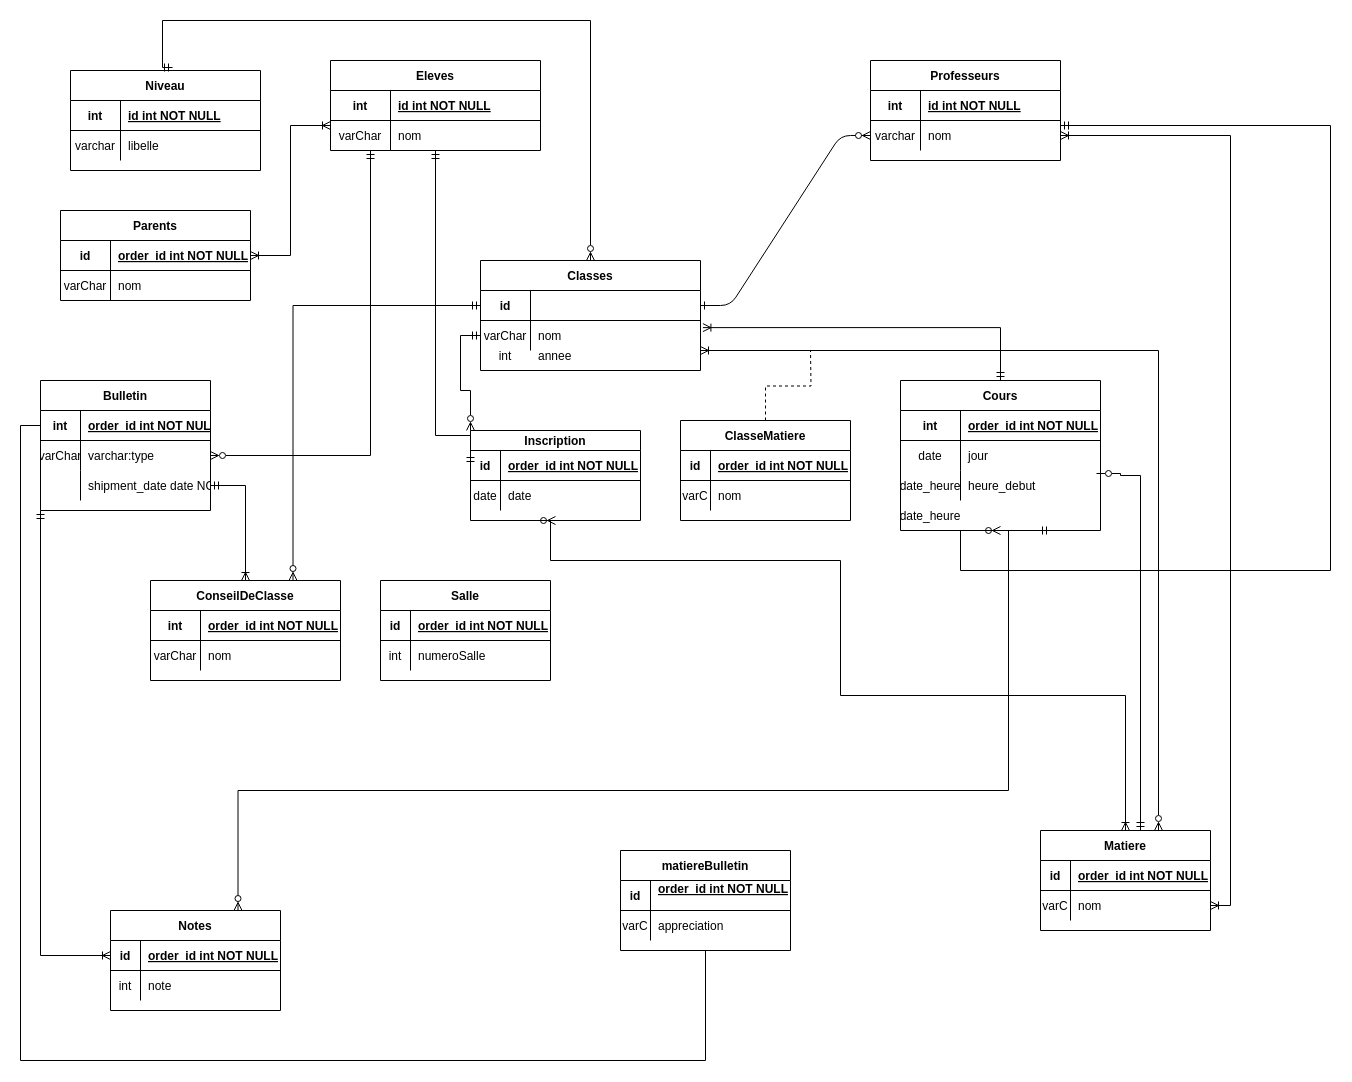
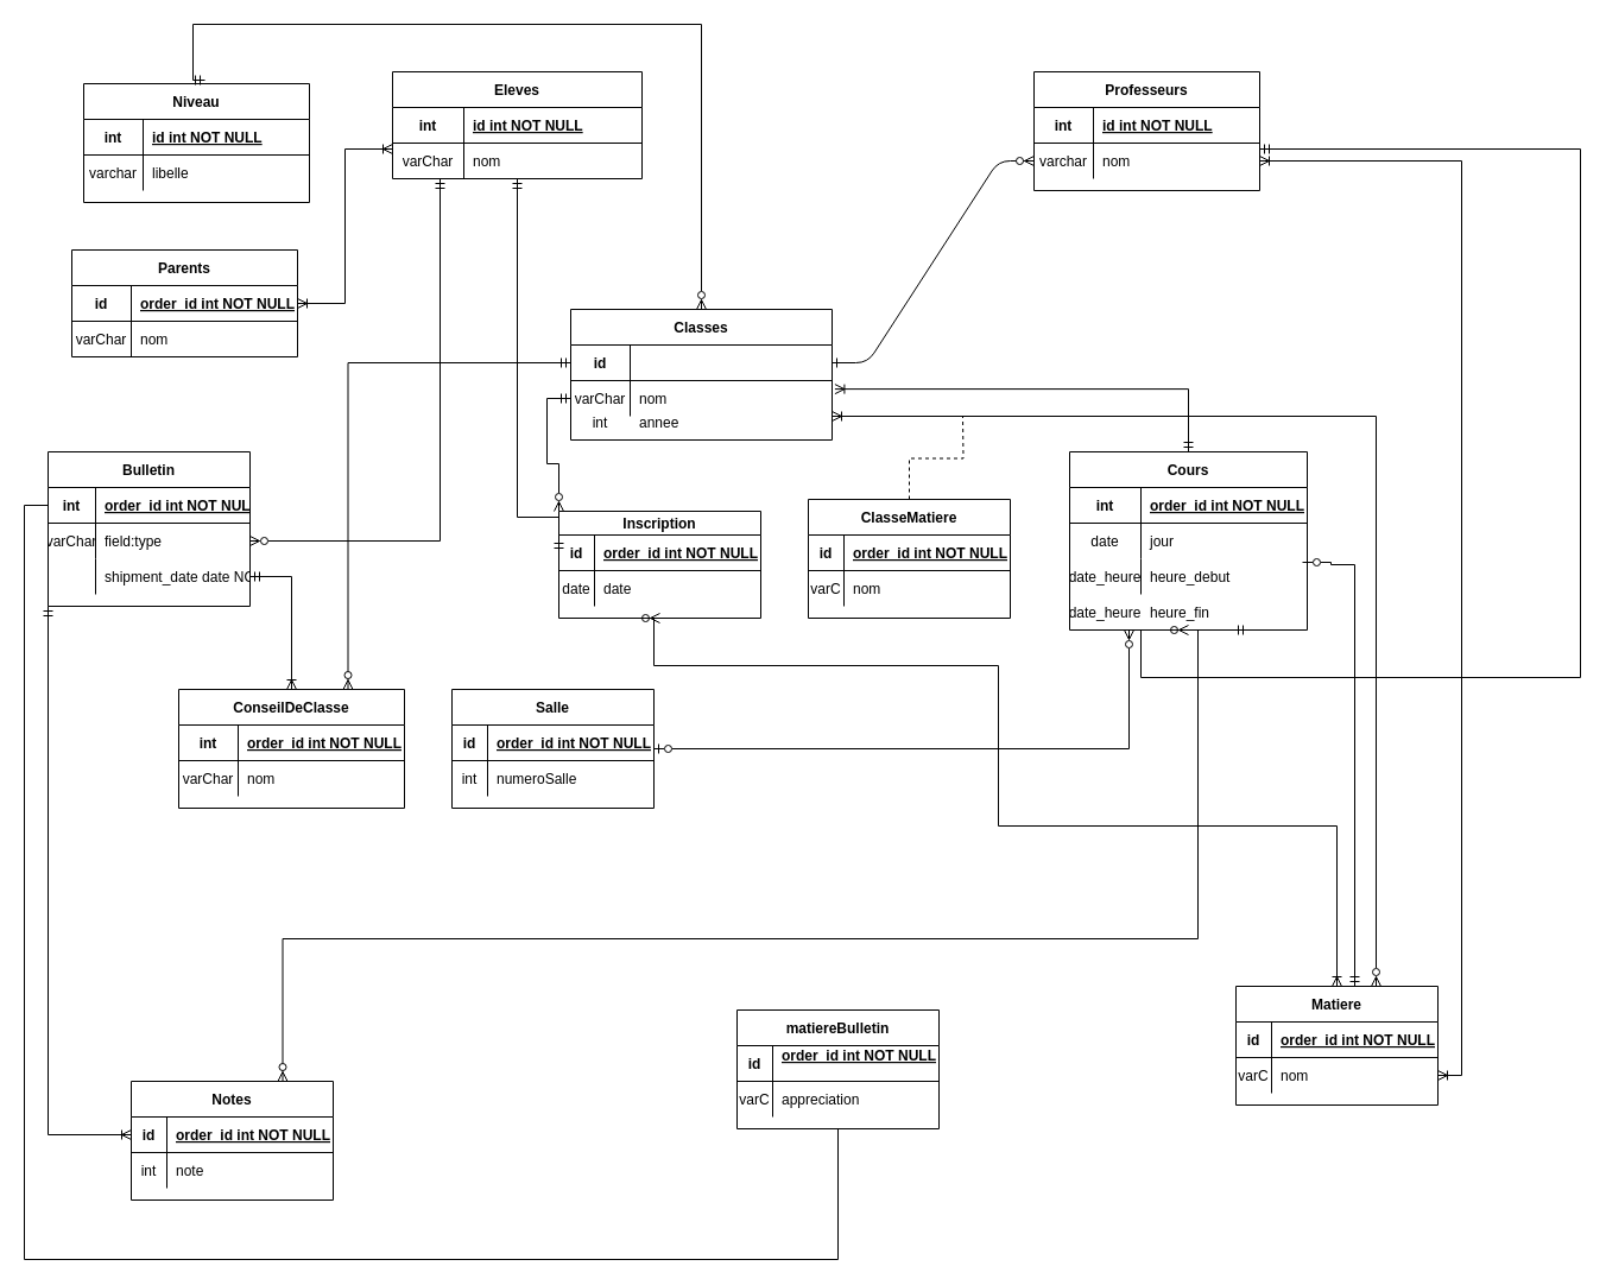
- <mxCell id="45" value="varchar:type" style="shape=partialRectangle;overflow=hidden;connectable=0;fillColor=none;top=0;left=0;bottom=0;right=0;align=left;spacingLeft=6;" parent="43" vertex="1"><mxGeometry x="40" width="130" height="30" as="geometry"><mxRectangle width="130" height="30" as="alternateBounds" /></mxGeometry></mxCell>
+ <mxCell id="45" value="field:type" style="shape=partialRectangle;overflow=hidden;connectable=0;fillColor=none;top=0;left=0;bottom=0;right=0;align=left;spacingLeft=6;" parent="43" vertex="1"><mxGeometry x="40" width="130" height="30" as="geometry"><mxRectangle width="130" height="30" as="alternateBounds" /></mxGeometry></mxCell>
+ <mxCell id="127" value="heure_fin" style="shape=partialRectangle;overflow=hidden;connectable=0;fillColor=none;top=0;left=0;bottom=0;right=0;align=left;spacingLeft=6;" vertex="1" parent="1"><mxGeometry x="960" y="500" width="140" height="30" as="geometry"><mxRectangle width="140" height="30" as="alternateBounds" /></mxGeometry></mxCell>
+ <mxCell id="104" style="edgeStyle=orthogonalEdgeStyle;rounded=0;orthogonalLoop=1;jettySize=auto;html=1;entryX=0.25;entryY=1;entryDx=0;entryDy=0;startArrow=ERzeroToOne;startFill=0;endArrow=ERzeroToMany;endFill=0;" parent="1" source="105" target="28" edge="1"><mxGeometry relative="1" as="geometry" /></mxCell>
